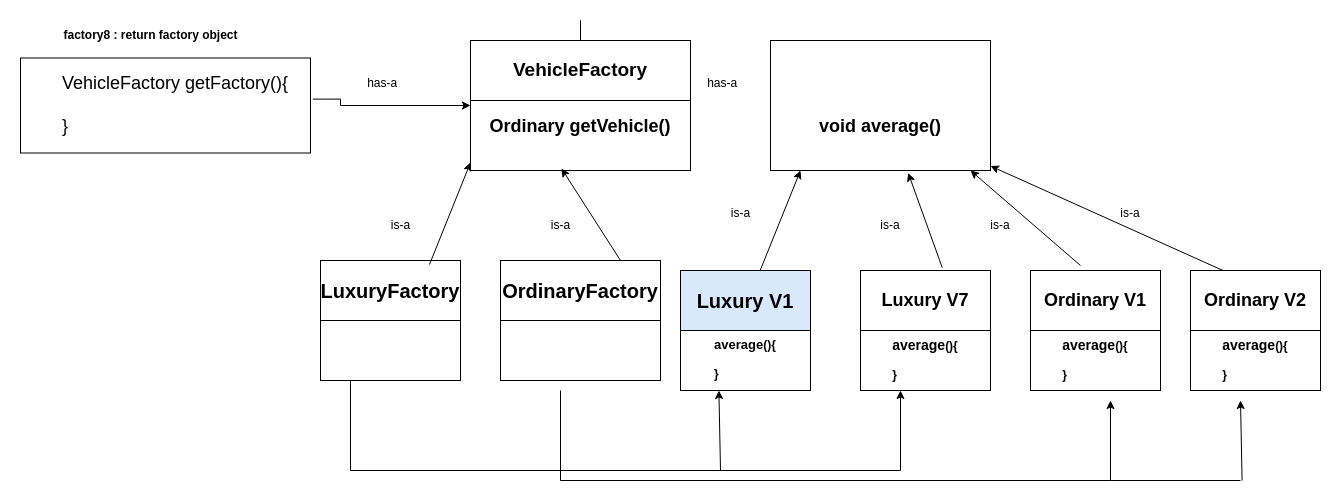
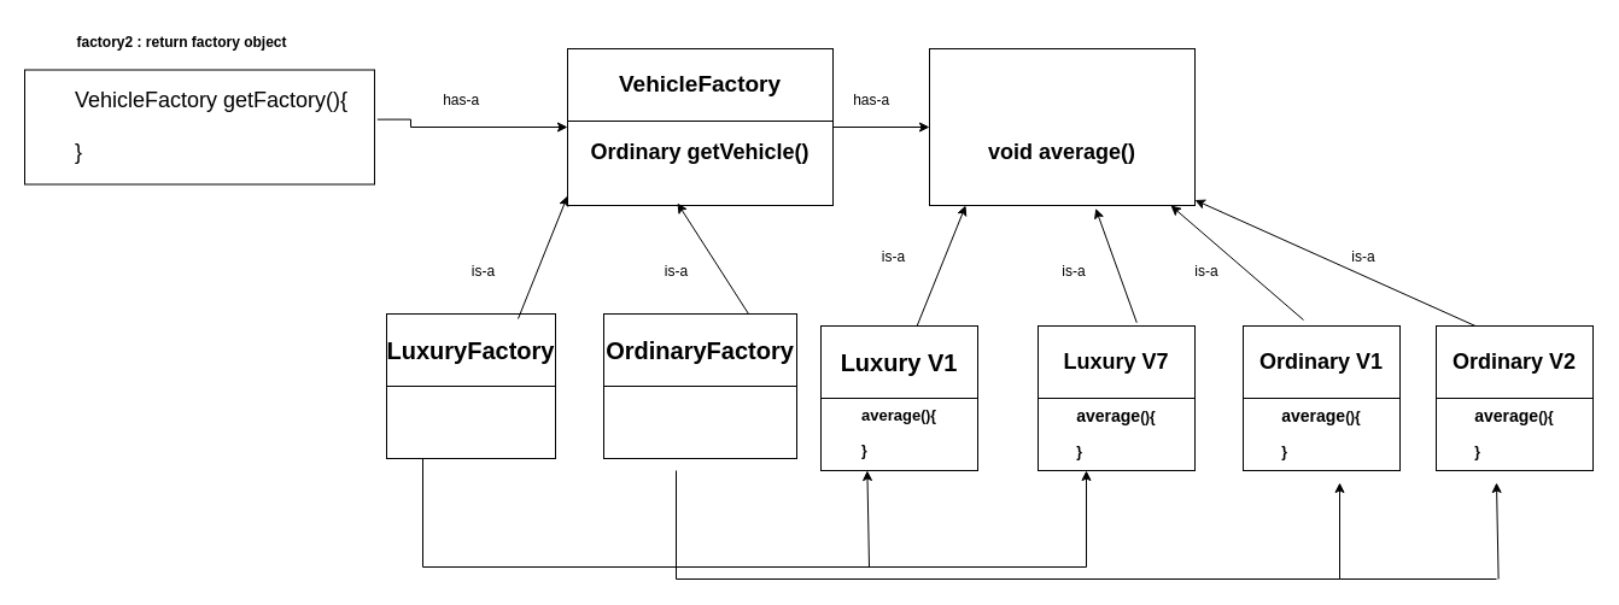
- <mxCell id="2" value="" style="edgeStyle=orthogonalEdgeStyle;rounded=0;orthogonalLoop=1;jettySize=auto;html=1;" edge="1" parent="1" source="3" target="4"><mxGeometry relative="1" as="geometry" /></mxCell>
+ <mxCell id="2" value="" style="edgeStyle=orthogonalEdgeStyle;rounded=0;orthogonalLoop=1;jettySize=auto;html=1;" edge="1" parent="1" source="3" target="5"><mxGeometry relative="1" as="geometry" /></mxCell>
- <mxCell id="39" value="&lt;b&gt;factory8 : return factory object&lt;/b&gt;" style="text;html=1;align=center;verticalAlign=middle;resizable=0;points=[];autosize=1;strokeColor=none;fillColor=none;" vertex="1" parent="1"><mxGeometry x="50" y="20" width="200" height="30" as="geometry" /></mxCell>
+ <mxCell id="39" value="&lt;b&gt;factory2 : return factory object&lt;/b&gt;" style="text;html=1;align=center;verticalAlign=middle;resizable=0;points=[];autosize=1;strokeColor=none;fillColor=none;" vertex="1" parent="1"><mxGeometry x="50" y="20" width="200" height="30" as="geometry" /></mxCell>
- <mxCell id="16" value="&lt;b&gt;&lt;font style=&quot;font-size: 20px;&quot;&gt;Luxury V1&lt;/font&gt;&lt;/b&gt;" style="rounded=0;whiteSpace=wrap;html=1;fillColor=#dae8fc;" vertex="1" parent="1"><mxGeometry x="680" y="270" width="130" height="60" as="geometry" /></mxCell>
+ <mxCell id="16" value="&lt;b&gt;&lt;font style=&quot;font-size: 20px;&quot;&gt;Luxury V1&lt;/font&gt;&lt;/b&gt;" style="rounded=0;whiteSpace=wrap;html=1;" vertex="1" parent="1"><mxGeometry x="680" y="270" width="130" height="60" as="geometry" /></mxCell>
